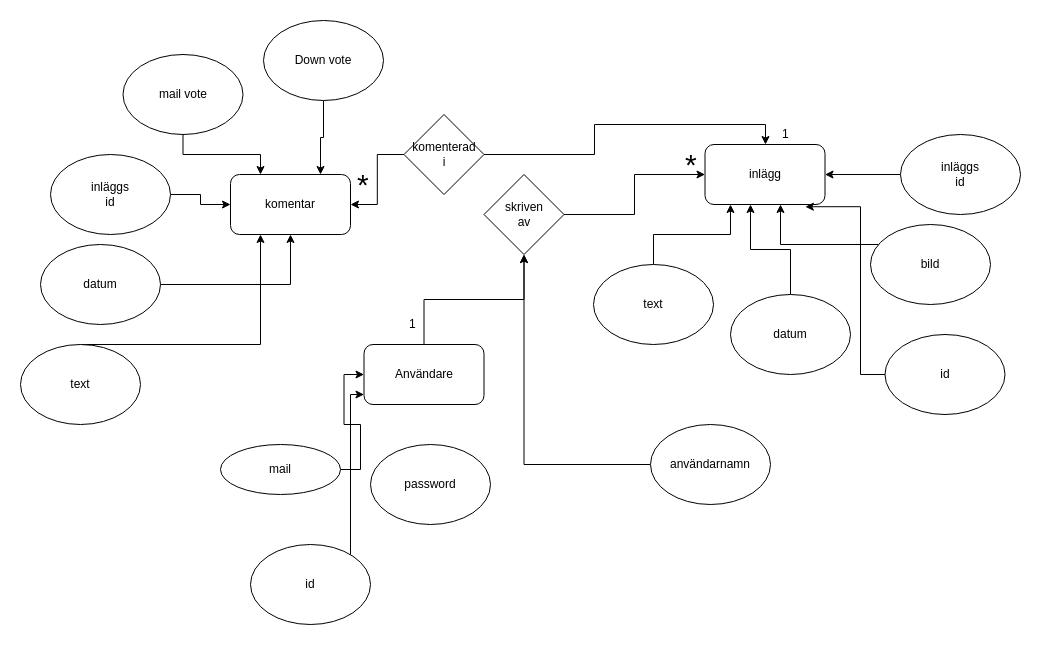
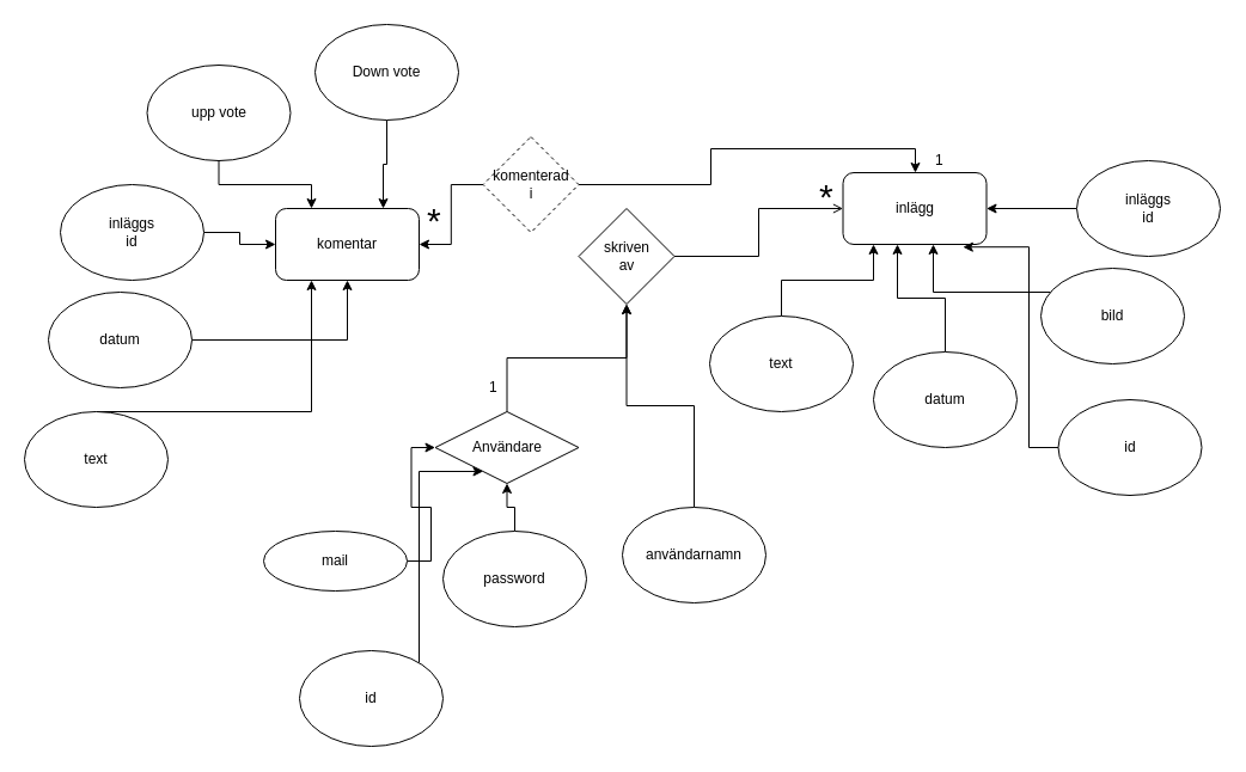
- <mxCell id="40" value="mail vote" style="ellipse;whiteSpace=wrap;html=1;" vertex="1" parent="1"><mxGeometry x="122.5" y="54" width="120" height="80" as="geometry" /></mxCell>
+ <mxCell id="40" value="upp vote" style="ellipse;whiteSpace=wrap;html=1;" vertex="1" parent="1"><mxGeometry x="122.5" y="54" width="120" height="80" as="geometry" /></mxCell>
- <mxCell id="38" value="komenterad&lt;br&gt;i&lt;br&gt;" style="rhombus;whiteSpace=wrap;html=1;" vertex="1" parent="1"><mxGeometry x="403.5" y="114" width="80" height="80" as="geometry" /></mxCell>
+ <mxCell id="38" value="komenterad&lt;br&gt;i&lt;br&gt;" style="rhombus;whiteSpace=wrap;html=1;dashed=1;" vertex="1" parent="1"><mxGeometry x="403.5" y="114" width="80" height="80" as="geometry" /></mxCell>
- <mxCell id="22" style="edgeStyle=orthogonalEdgeStyle;rounded=0;html=1;jettySize=auto;orthogonalLoop=1;" edge="1" parent="1" source="23" target="14"><mxGeometry relative="1" as="geometry" /></mxCell>
+ <mxCell id="22" style="edgeStyle=orthogonalEdgeStyle;rounded=0;html=1;jettySize=auto;orthogonalLoop=1;endArrow=open;" edge="1" parent="1" source="23" target="14"><mxGeometry relative="1" as="geometry" /></mxCell>
- <mxCell id="3" value="Användare" style="rounded=1;whiteSpace=wrap;html=1;" vertex="1" parent="1"><mxGeometry x="363.5" y="344" width="120" height="60" as="geometry" /></mxCell>
+ <mxCell id="3" value="Användare" style="rhombus;whiteSpace=wrap;html=1;" vertex="1" parent="1"><mxGeometry x="363.5" y="344" width="120" height="60" as="geometry" /></mxCell>
+ <mxCell id="4" style="edgeStyle=orthogonalEdgeStyle;rounded=0;html=1;jettySize=auto;orthogonalLoop=1;" edge="1" parent="1" source="5" target="3"><mxGeometry relative="1" as="geometry" /></mxCell>
- <mxCell id="7" value="användarnamn" style="ellipse;whiteSpace=wrap;html=1;" vertex="1" parent="1"><mxGeometry x="650" y="424" width="120" height="80" as="geometry" /></mxCell>
+ <mxCell id="7" value="användarnamn" style="ellipse;whiteSpace=wrap;html=1;" vertex="1" parent="1"><mxGeometry x="520" y="424" width="120" height="80" as="geometry" /></mxCell>
